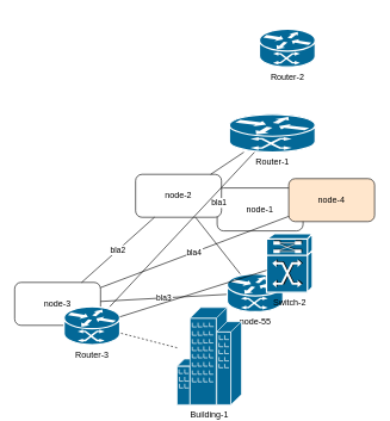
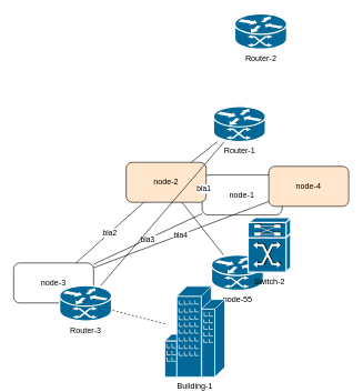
- <mxCell id="13" value="Router-2" parent="1" style="shape=mxgraph.cisco.routers.atm_router;html=1;pointerEvents=1;dashed=0;fillColor=#036897;strokeColor=#ffffff;strokeWidth=2;verticalLabelPosition=bottom;verticalAlign=top;align=center;outlineConnect=0;" vertex="1"><mxGeometry x="362" y="40" as="geometry" height="53" width="78" /></mxCell>
+ <mxCell id="13" value="Router-2" parent="1" style="shape=mxgraph.cisco.routers.atm_router;html=1;pointerEvents=1;dashed=0;fillColor=#036897;strokeColor=#ffffff;strokeWidth=2;verticalLabelPosition=bottom;verticalAlign=top;align=center;outlineConnect=0;" vertex="1"><mxGeometry as="geometry" height="53" width="78" x="352" y="20" /></mxCell>
- <mxCell id="12" value="Router-1" parent="1" style="shape=mxgraph.cisco.routers.atm_router;html=1;pointerEvents=1;dashed=0;fillColor=#036897;strokeColor=#ffffff;strokeWidth=2;verticalLabelPosition=bottom;verticalAlign=top;align=center;outlineConnect=0;" vertex="1"><mxGeometry x="320" y="159" as="geometry" height="53" width="120" /></mxCell>
+ <mxCell id="12" value="Router-1" parent="1" style="shape=mxgraph.cisco.routers.atm_router;html=1;pointerEvents=1;dashed=0;fillColor=#036897;strokeColor=#ffffff;strokeWidth=2;verticalLabelPosition=bottom;verticalAlign=top;align=center;outlineConnect=0;" vertex="1"><mxGeometry as="geometry" height="53" width="78" x="320" y="159" /></mxCell>
- <mxCell id="3" value="node-2" parent="1" style="rounded=1;whiteSpace=wrap;html=1;" vertex="1"><mxGeometry as="geometry" height="60" width="120" x="189" y="243" /></mxCell>
+ <mxCell id="3" value="node-2" parent="1" style="rounded=1;whiteSpace=wrap;html=1;fillColor=#ffe6cc;" vertex="1"><mxGeometry as="geometry" height="60" width="120" x="189" y="243" /></mxCell>
- <mxCell id="8" value="bla3" edge="1" parent="1" source="4" style="endArrow=none;" target="10"><mxGeometry as="geometry" relative="1" /></mxCell>
+ <mxCell id="8" value="bla3" edge="1" parent="1" source="4" style="endArrow=none;" target="2"><mxGeometry as="geometry" relative="1" /></mxCell>
- <mxCell id="19" value="" edge="1" parent="1" source="15" style="endArrow=none;" target="14"><mxGeometry as="geometry" relative="1" /></mxCell>
